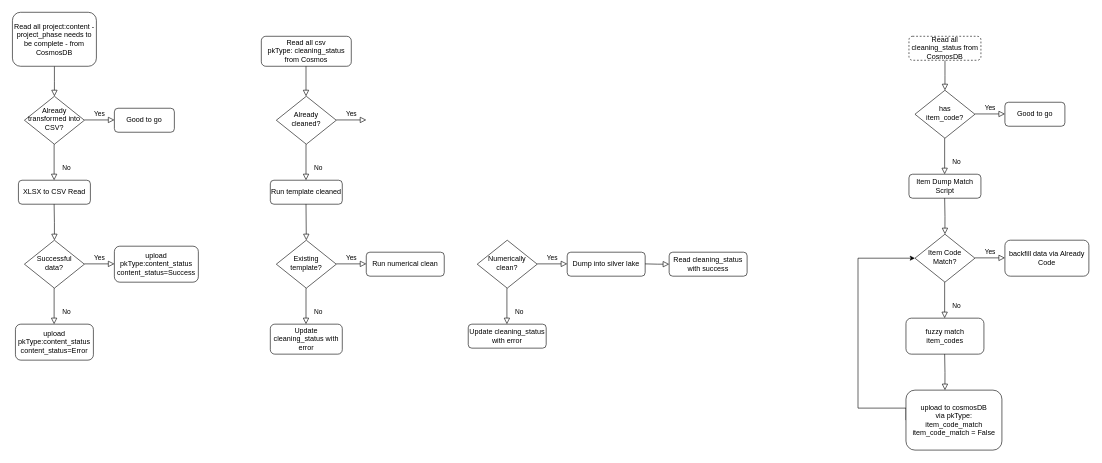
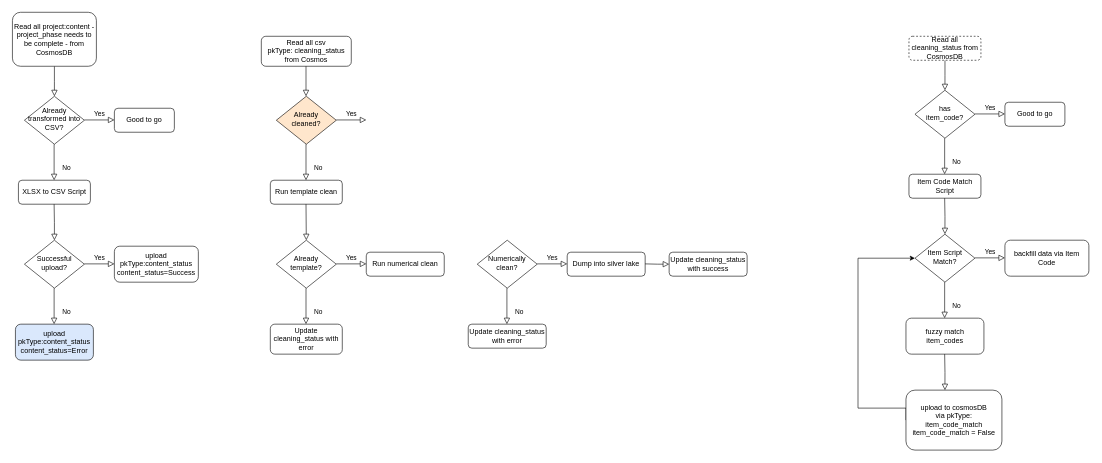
- <mxCell id="16" value="Already cleaned?" style="rhombus;whiteSpace=wrap;html=1;shadow=0;fontFamily=Helvetica;fontSize=12;align=center;strokeWidth=1;spacing=6;spacingTop=-4;" vertex="1" parent="1"><mxGeometry x="460" y="160" width="100" height="80" as="geometry" /></mxCell>
+ <mxCell id="16" value="Already cleaned?" style="rhombus;whiteSpace=wrap;html=1;shadow=0;fontFamily=Helvetica;fontSize=12;align=center;strokeWidth=1;spacing=6;spacingTop=-4;fillColor=#ffe6cc;" vertex="1" parent="1"><mxGeometry x="460" y="160" width="100" height="80" as="geometry" /></mxCell>
- <mxCell id="39" value="Item Dump Match&lt;br&gt;Script" style="rounded=1;whiteSpace=wrap;html=1;fontSize=12;glass=0;strokeWidth=1;shadow=0;" vertex="1" parent="1"><mxGeometry x="1514.86" y="290" width="120" height="40" as="geometry" /></mxCell>
+ <mxCell id="39" value="Item Code Match&lt;br&gt;Script" style="rounded=1;whiteSpace=wrap;html=1;fontSize=12;glass=0;strokeWidth=1;shadow=0;" vertex="1" parent="1"><mxGeometry x="1514.86" y="290" width="120" height="40" as="geometry" /></mxCell>
- <mxCell id="7" value="XLSX to CSV Read" style="rounded=1;whiteSpace=wrap;html=1;fontSize=12;glass=0;strokeWidth=1;shadow=0;" vertex="1" parent="1"><mxGeometry x="30" y="300" width="120" height="40" as="geometry" /></mxCell>
+ <mxCell id="7" value="XLSX to CSV Script" style="rounded=1;whiteSpace=wrap;html=1;fontSize=12;glass=0;strokeWidth=1;shadow=0;" vertex="1" parent="1"><mxGeometry x="30" y="300" width="120" height="40" as="geometry" /></mxCell>
- <mxCell id="19" value="Run template cleaned" style="rounded=1;whiteSpace=wrap;html=1;fontSize=12;glass=0;strokeWidth=1;shadow=0;" vertex="1" parent="1"><mxGeometry x="450" y="300" width="120" height="40" as="geometry" /></mxCell>
+ <mxCell id="19" value="Run template clean" style="rounded=1;whiteSpace=wrap;html=1;fontSize=12;glass=0;strokeWidth=1;shadow=0;" vertex="1" parent="1"><mxGeometry x="450" y="300" width="120" height="40" as="geometry" /></mxCell>
- <mxCell id="40" value="Item Code Match?" style="rhombus;whiteSpace=wrap;html=1;shadow=0;fontFamily=Helvetica;fontSize=12;align=center;strokeWidth=1;spacing=6;spacingTop=-4;" vertex="1" parent="1"><mxGeometry x="1524.86" y="390" width="100" height="80" as="geometry" /></mxCell>
+ <mxCell id="40" value="Item Script Match?" style="rhombus;whiteSpace=wrap;html=1;shadow=0;fontFamily=Helvetica;fontSize=12;align=center;strokeWidth=1;spacing=6;spacingTop=-4;" vertex="1" parent="1"><mxGeometry x="1524.86" y="390" width="100" height="80" as="geometry" /></mxCell>
- <mxCell id="44" value="backfill data via Already Code" style="rounded=1;whiteSpace=wrap;html=1;fontSize=12;glass=0;strokeWidth=1;shadow=0;" vertex="1" parent="1"><mxGeometry x="1674.86" y="400" width="140" height="60" as="geometry" /></mxCell>
+ <mxCell id="44" value="backfill data via Item Code" style="rounded=1;whiteSpace=wrap;html=1;fontSize=12;glass=0;strokeWidth=1;shadow=0;" vertex="1" parent="1"><mxGeometry x="1674.86" y="400" width="140" height="60" as="geometry" /></mxCell>
- <mxCell id="8" value="Successful data?" style="rhombus;whiteSpace=wrap;html=1;shadow=0;fontFamily=Helvetica;fontSize=12;align=center;strokeWidth=1;spacing=6;spacingTop=-4;" vertex="1" parent="1"><mxGeometry x="40" y="400" width="100" height="80" as="geometry" /></mxCell>
+ <mxCell id="8" value="Successful upload?" style="rhombus;whiteSpace=wrap;html=1;shadow=0;fontFamily=Helvetica;fontSize=12;align=center;strokeWidth=1;spacing=6;spacingTop=-4;" vertex="1" parent="1"><mxGeometry x="40" y="400" width="100" height="80" as="geometry" /></mxCell>
- <mxCell id="20" value="Existing template?" style="rhombus;whiteSpace=wrap;html=1;shadow=0;fontFamily=Helvetica;fontSize=12;align=center;strokeWidth=1;spacing=6;spacingTop=-4;" vertex="1" parent="1"><mxGeometry x="460" y="400" width="100" height="80" as="geometry" /></mxCell>
+ <mxCell id="20" value="Already template?" style="rhombus;whiteSpace=wrap;html=1;shadow=0;fontFamily=Helvetica;fontSize=12;align=center;strokeWidth=1;spacing=6;spacingTop=-4;" vertex="1" parent="1"><mxGeometry x="460" y="400" width="100" height="80" as="geometry" /></mxCell>
- <mxCell id="33" value="Read cleaning_status with success" style="rounded=1;whiteSpace=wrap;html=1;fontSize=12;glass=0;strokeWidth=1;shadow=0;" vertex="1" parent="1"><mxGeometry x="1115" y="420" width="130" height="40" as="geometry" /></mxCell>
+ <mxCell id="33" value="Update cleaning_status with success" style="rounded=1;whiteSpace=wrap;html=1;fontSize=12;glass=0;strokeWidth=1;shadow=0;" vertex="1" parent="1"><mxGeometry x="1115" y="420" width="130" height="40" as="geometry" /></mxCell>
- <mxCell id="11" value="upload pkType:content_status&lt;div&gt;content_status=Error&lt;/div&gt;" style="rounded=1;whiteSpace=wrap;html=1;fontSize=12;glass=0;strokeWidth=1;shadow=0;" vertex="1" parent="1"><mxGeometry x="25" y="540" width="130" height="60" as="geometry" /></mxCell>
+ <mxCell id="11" value="upload pkType:content_status&lt;div&gt;content_status=Error&lt;/div&gt;" style="rounded=1;whiteSpace=wrap;html=1;fontSize=12;glass=0;strokeWidth=1;shadow=0;fillColor=#dae8fc;" vertex="1" parent="1"><mxGeometry x="25" y="540" width="130" height="60" as="geometry" /></mxCell>
